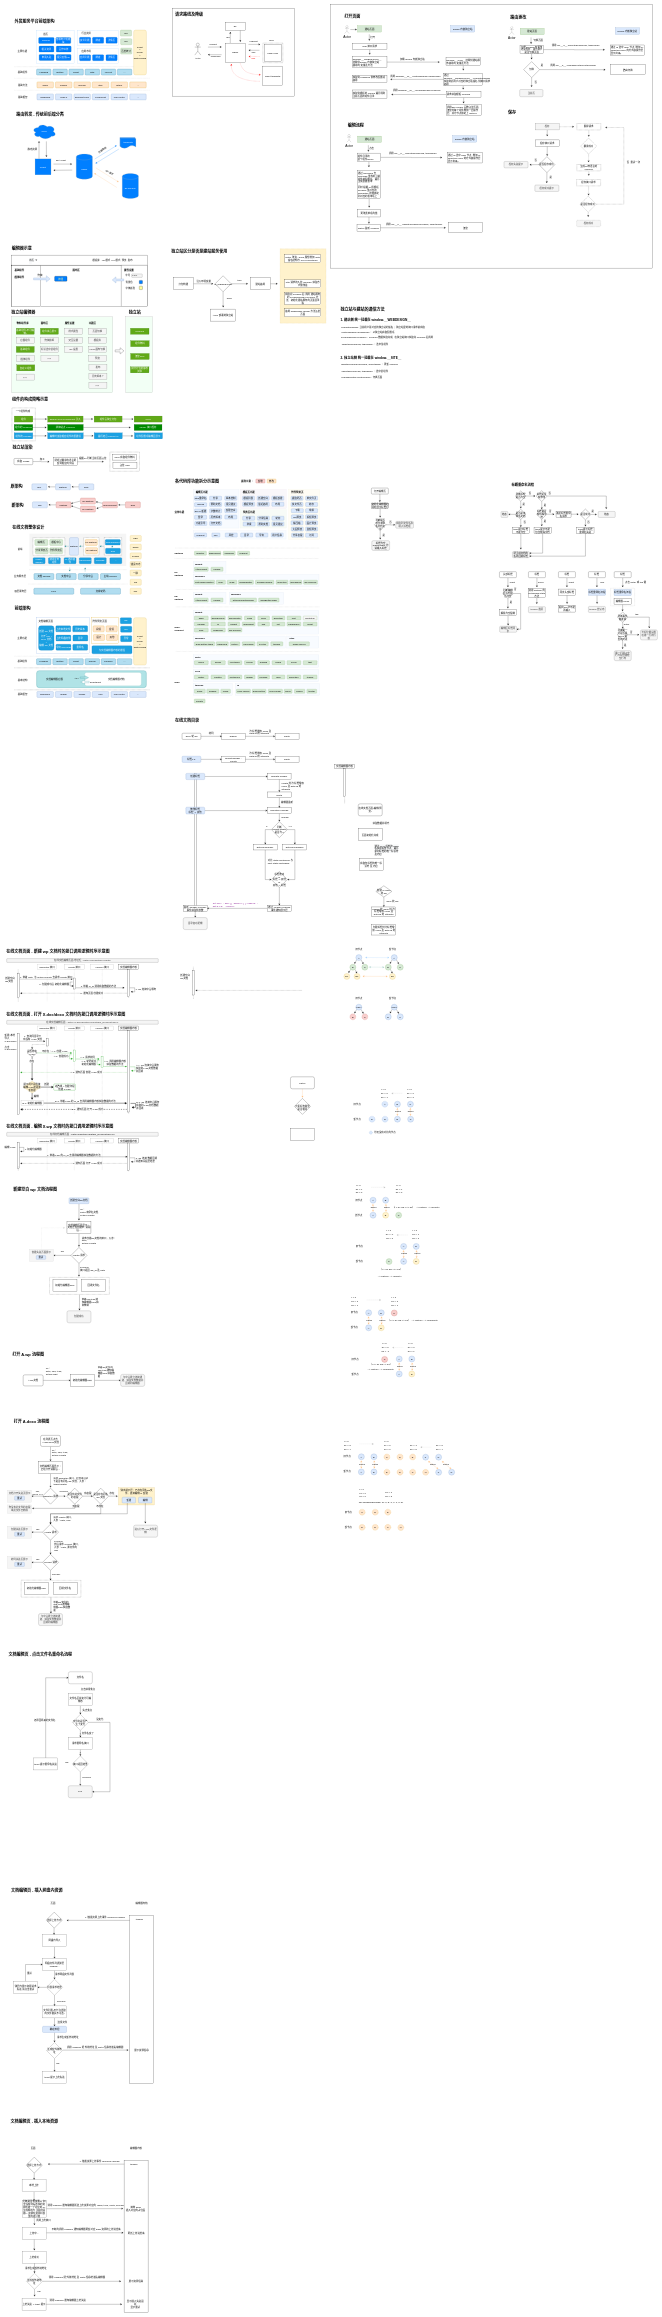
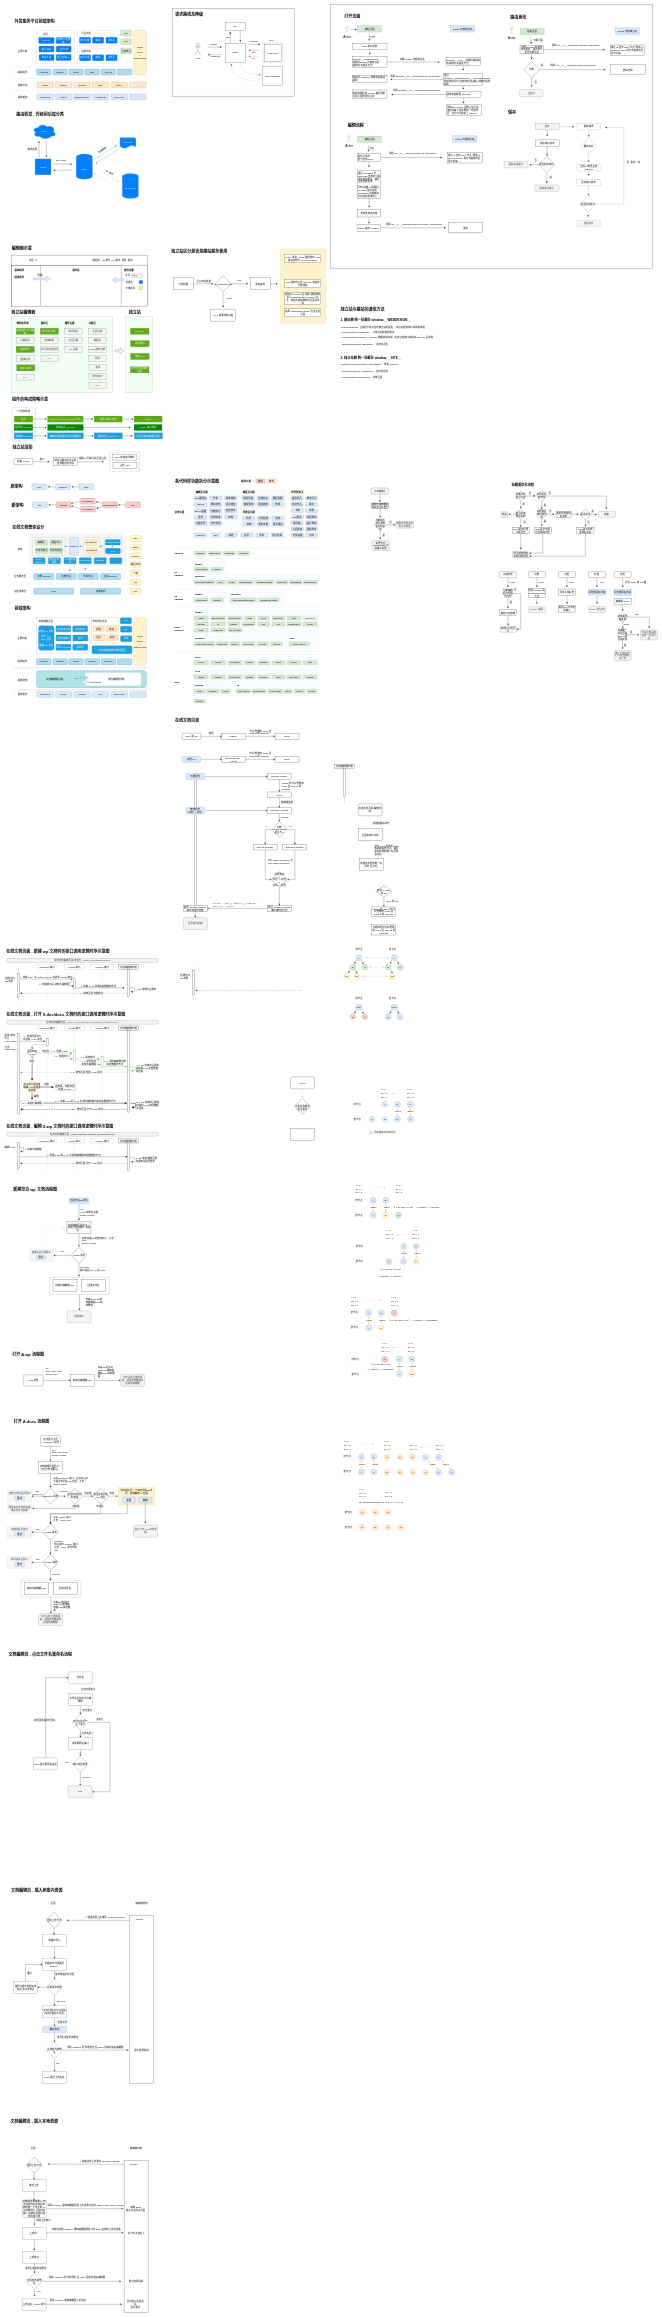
- <mxCell id="895" value="按钮" style="rounded=1;whiteSpace=wrap;html=1;align=center;fontColor=#FFFF99;fillColor=#007FFF;" parent="1" vertex="1"><mxGeometry x="271.96" y="1381" width="62.04" height="25" as="geometry" /></mxCell>
- <mxCell id="94" value="带着fsid,type通知编辑器SDK获取数据" style="text;strokeColor=none;fillColor=#ffffff;spacing=0;spacingTop=0;overflow=hidden;rounded=0;dashed=1;fontSize=12;verticalAlign=top;horizontal=1;whiteSpace=wrap;" parent="1" vertex="1"><mxGeometry x="408.25" y="6483.5" width="88" height="53" as="geometry" /></mxCell>
+ <mxCell id="94" value="带着fsid,type通知编辑器SDK获取数据" style="text;strokeColor=none;fillColor=#ffffff;spacing=0;spacingTop=0;overflow=hidden;rounded=0;dashed=1;fontSize=12;verticalAlign=top;horizontal=1;whiteSpace=wrap;" parent="1" vertex="1"><mxGeometry x="428.25" y="6483.5" width="88" height="53" as="geometry" /></mxCell>
- <mxCell id="238" value="更新上传进度条" style="text;html=1;align=center;verticalAlign=middle;resizable=0;points=[];autosize=1;fontSize=12;fontColor=#000000;" parent="1" vertex="1"><mxGeometry x="633.25" y="11158" width="94" height="18" as="geometry" /></mxCell>
+ <mxCell id="238" value="并为节点绑定上" style="text;html=1;align=center;verticalAlign=middle;resizable=0;points=[];autosize=1;fontSize=12;fontColor=#000000;" parent="1" vertex="1"><mxGeometry x="633.25" y="11158" width="94" height="18" as="geometry" /></mxCell>
